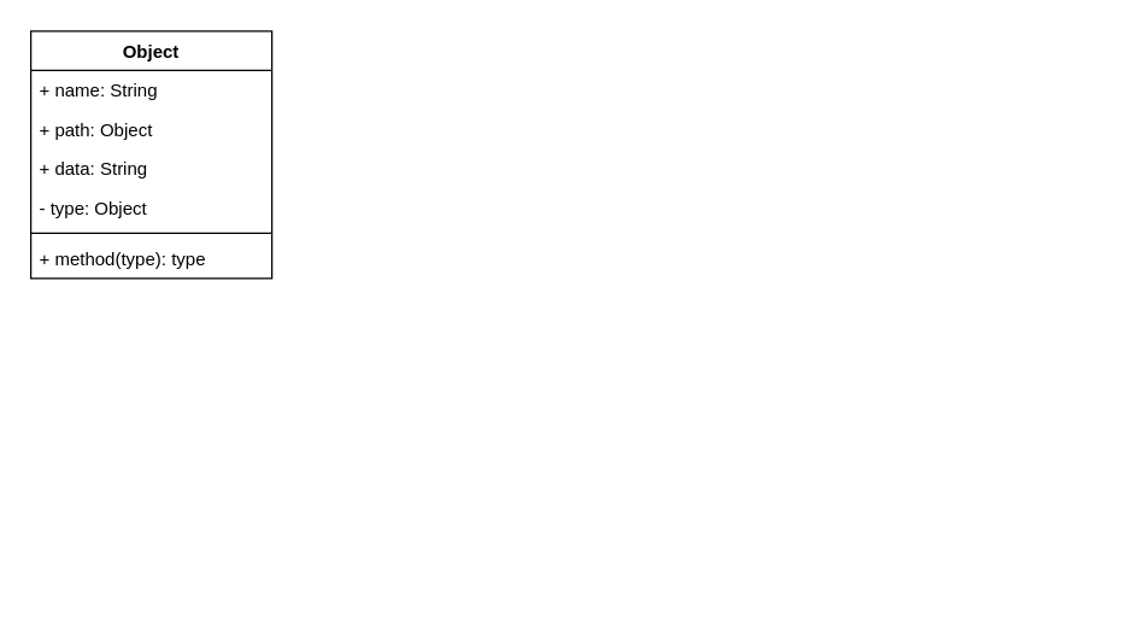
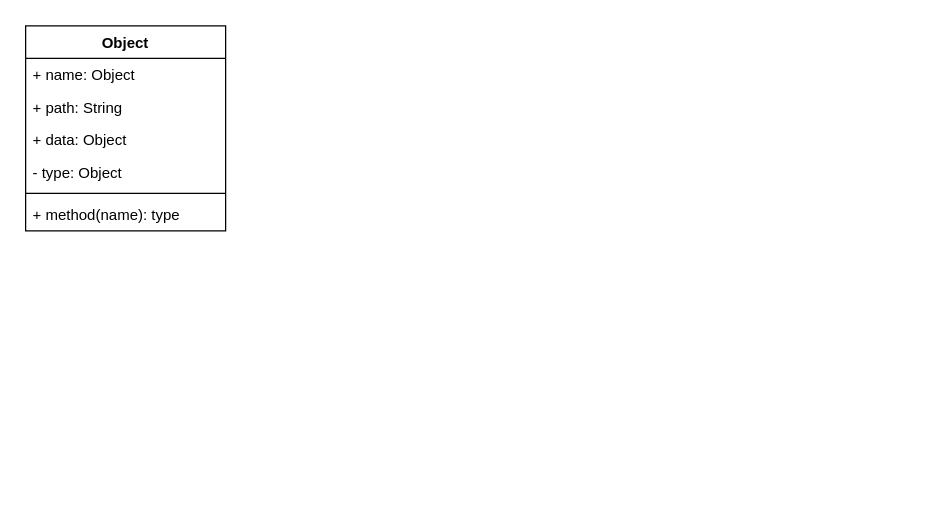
- <mxCell id="7" value="+ name: String" style="text;strokeColor=none;fillColor=none;align=left;verticalAlign=top;spacingLeft=4;spacingRight=4;overflow=hidden;rotatable=0;points=[[0,0.5],[1,0.5]];portConstraint=eastwest;" parent="6" vertex="1"><mxGeometry y="26" width="160" height="26" as="geometry" /></mxCell>
+ <mxCell id="7" value="+ name: Object" style="text;strokeColor=none;fillColor=none;align=left;verticalAlign=top;spacingLeft=4;spacingRight=4;overflow=hidden;rotatable=0;points=[[0,0.5],[1,0.5]];portConstraint=eastwest;" parent="6" vertex="1"><mxGeometry y="26" width="160" height="26" as="geometry" /></mxCell>
- <mxCell id="8" value="+ path: Object" style="text;strokeColor=none;fillColor=none;align=left;verticalAlign=top;spacingLeft=4;spacingRight=4;overflow=hidden;rotatable=0;points=[[0,0.5],[1,0.5]];portConstraint=eastwest;" parent="6" vertex="1"><mxGeometry y="52" width="160" height="26" as="geometry" /></mxCell>
+ <mxCell id="8" value="+ path: String" style="text;strokeColor=none;fillColor=none;align=left;verticalAlign=top;spacingLeft=4;spacingRight=4;overflow=hidden;rotatable=0;points=[[0,0.5],[1,0.5]];portConstraint=eastwest;" parent="6" vertex="1"><mxGeometry y="52" width="160" height="26" as="geometry" /></mxCell>
- <mxCell id="9" value="+ data: String" style="text;strokeColor=none;fillColor=none;align=left;verticalAlign=top;spacingLeft=4;spacingRight=4;overflow=hidden;rotatable=0;points=[[0,0.5],[1,0.5]];portConstraint=eastwest;" parent="6" vertex="1"><mxGeometry y="78" width="160" height="26" as="geometry" /></mxCell>
+ <mxCell id="9" value="+ data: Object" style="text;strokeColor=none;fillColor=none;align=left;verticalAlign=top;spacingLeft=4;spacingRight=4;overflow=hidden;rotatable=0;points=[[0,0.5],[1,0.5]];portConstraint=eastwest;" parent="6" vertex="1"><mxGeometry y="78" width="160" height="26" as="geometry" /></mxCell>
- <mxCell id="12" value="+ method(type): type" style="text;strokeColor=none;fillColor=none;align=left;verticalAlign=top;spacingLeft=4;spacingRight=4;overflow=hidden;rotatable=0;points=[[0,0.5],[1,0.5]];portConstraint=eastwest;" parent="6" vertex="1"><mxGeometry y="138" width="160" height="26" as="geometry" /></mxCell>
+ <mxCell id="12" value="+ method(name): type" style="text;strokeColor=none;fillColor=none;align=left;verticalAlign=top;spacingLeft=4;spacingRight=4;overflow=hidden;rotatable=0;points=[[0,0.5],[1,0.5]];portConstraint=eastwest;" parent="6" vertex="1"><mxGeometry y="138" width="160" height="26" as="geometry" /></mxCell>
